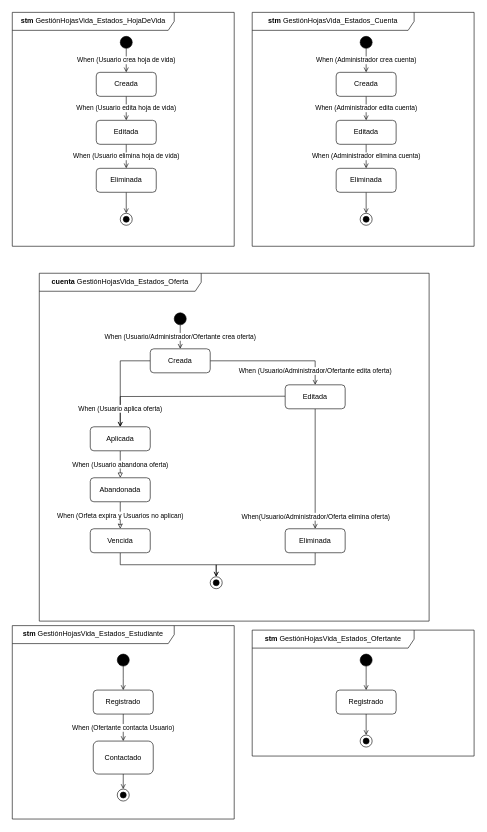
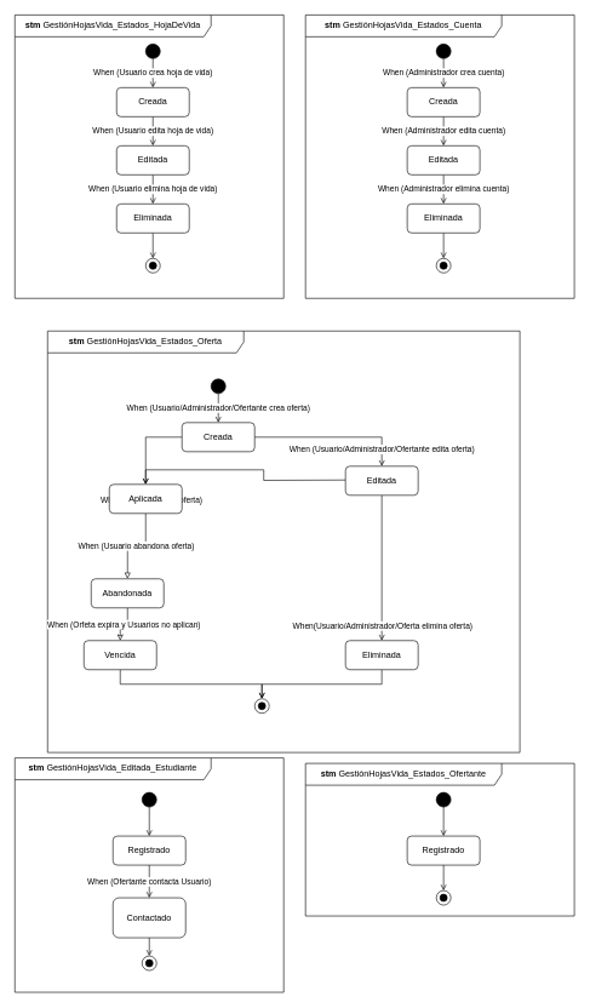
- <mxCell id="22" value="&lt;b&gt;cuenta &lt;/b&gt;GestiónHojasVida_Estados_Oferta" style="shape=umlFrame;whiteSpace=wrap;html=1;width=270;height=30;" parent="1" vertex="1"><mxGeometry x="65" y="455" width="650" height="580" as="geometry" /></mxCell>
+ <mxCell id="22" value="&lt;b&gt;stm &lt;/b&gt;GestiónHojasVida_Estados_Oferta" style="shape=umlFrame;whiteSpace=wrap;html=1;width=270;height=30;" parent="1" vertex="1"><mxGeometry x="65" y="455" width="650" height="580" as="geometry" /></mxCell>
- <mxCell id="36" value="Aplicada" style="shape=rect;rounded=1;html=1;whiteSpace=wrap;align=center;" parent="1" vertex="1"><mxGeometry x="150" y="711" width="100" height="40" as="geometry" /></mxCell>
+ <mxCell id="36" value="Aplicada" style="shape=rect;rounded=1;html=1;whiteSpace=wrap;align=center;" parent="1" vertex="1"><mxGeometry x="150" y="666" width="100" height="40" as="geometry" /></mxCell>
- <mxCell id="38" value="Abandonada" style="shape=rect;rounded=1;html=1;whiteSpace=wrap;align=center;" parent="1" vertex="1"><mxGeometry x="150" y="796" width="100" height="40" as="geometry" /></mxCell>
+ <mxCell id="38" value="Abandonada" style="shape=rect;rounded=1;html=1;whiteSpace=wrap;align=center;" parent="1" vertex="1"><mxGeometry x="125" y="796" width="100" height="40" as="geometry" /></mxCell>
- <mxCell id="40" value="Vencida" style="shape=rect;rounded=1;html=1;whiteSpace=wrap;align=center;" parent="1" vertex="1"><mxGeometry x="150" y="881" width="100" height="40" as="geometry" /></mxCell>
+ <mxCell id="40" value="Vencida" style="shape=rect;rounded=1;html=1;whiteSpace=wrap;align=center;" parent="1" vertex="1"><mxGeometry x="115" y="881" width="100" height="40" as="geometry" /></mxCell>
- <mxCell id="41" value="&lt;b&gt;stm &lt;/b&gt;GestiónHojasVida_Estados_Estudiante" style="shape=umlFrame;whiteSpace=wrap;html=1;width=270;height=30;" parent="1" vertex="1"><mxGeometry x="20" y="1042.5" width="370" height="322.5" as="geometry" /></mxCell>
+ <mxCell id="41" value="&lt;b&gt;stm &lt;/b&gt;GestiónHojasVida_Editada_Estudiante" style="shape=umlFrame;whiteSpace=wrap;html=1;width=270;height=30;" parent="1" vertex="1"><mxGeometry x="20" y="1042.5" width="370" height="322.5" as="geometry" /></mxCell>
